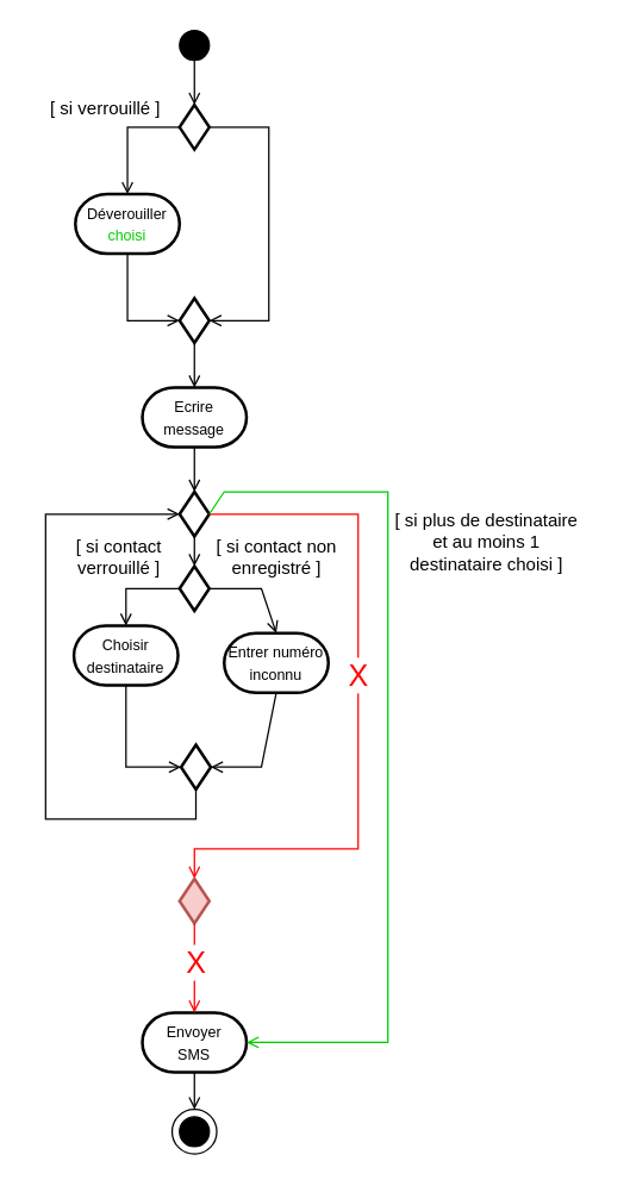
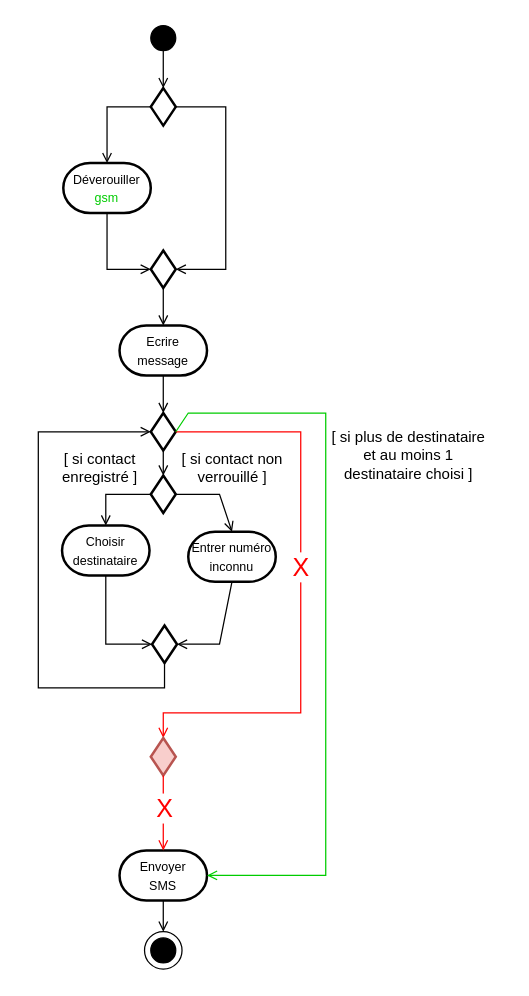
- <mxCell id="11" value="[ si verrouillé ]" style="text;html=1;align=center;verticalAlign=middle;resizable=0;points=[];autosize=1;strokeColor=none;fillColor=none;" vertex="1" parent="1"><mxGeometry x="20" y="58" width="100" height="30" as="geometry" /></mxCell>
- <mxCell id="5" value="&lt;font style=&quot;font-size: 10px;&quot;&gt;Déverouiller&lt;br&gt;&lt;font color=&quot;#00cc00&quot;&gt;choisi&lt;/font&gt;&lt;/font&gt;" style="strokeWidth=2;html=1;shape=mxgraph.flowchart.terminator;whiteSpace=wrap;" vertex="1" parent="1"><mxGeometry x="50" y="130" width="70" height="40" as="geometry" /></mxCell>
+ <mxCell id="5" value="&lt;font style=&quot;font-size: 10px;&quot;&gt;Déverouiller&lt;br&gt;&lt;font color=&quot;#00cc00&quot;&gt;gsm&lt;/font&gt;&lt;/font&gt;" style="strokeWidth=2;html=1;shape=mxgraph.flowchart.terminator;whiteSpace=wrap;" vertex="1" parent="1"><mxGeometry x="50" y="130" width="70" height="40" as="geometry" /></mxCell>
- <mxCell id="25" value="[ si contact&lt;br&gt;verrouillé ]" style="text;html=1;align=center;verticalAlign=middle;resizable=0;points=[];autosize=1;strokeColor=none;fillColor=none;" vertex="1" parent="1"><mxGeometry x="39" y="354" width="80" height="40" as="geometry" /></mxCell>
+ <mxCell id="25" value="[ si contact&lt;br&gt;enregistré ]" style="text;html=1;align=center;verticalAlign=middle;resizable=0;points=[];autosize=1;strokeColor=none;fillColor=none;" vertex="1" parent="1"><mxGeometry x="39" y="354" width="80" height="40" as="geometry" /></mxCell>
- <mxCell id="26" value="[ si contact non&lt;br&gt;enregistré ]" style="text;html=1;align=center;verticalAlign=middle;resizable=0;points=[];autosize=1;strokeColor=none;fillColor=none;" vertex="1" parent="1"><mxGeometry x="135" y="354" width="100" height="40" as="geometry" /></mxCell>
+ <mxCell id="26" value="[ si contact non&lt;br&gt;verrouillé ]" style="text;html=1;align=center;verticalAlign=middle;resizable=0;points=[];autosize=1;strokeColor=none;fillColor=none;" vertex="1" parent="1"><mxGeometry x="135" y="354" width="100" height="40" as="geometry" /></mxCell>
